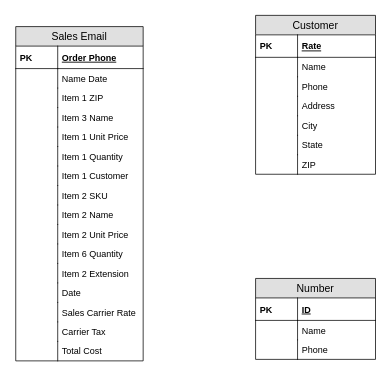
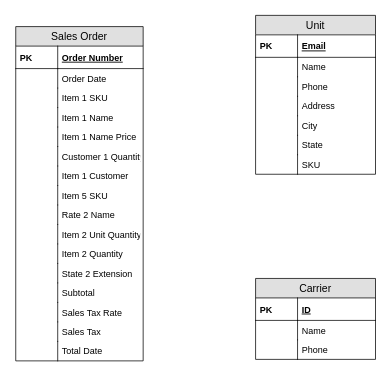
- <mxCell id="2" value="Customer" style="swimlane;fontStyle=0;childLayout=stackLayout;horizontal=1;startSize=26;fillColor=#e0e0e0;horizontalStack=0;resizeParent=1;resizeParentMax=0;resizeLast=0;collapsible=1;marginBottom=0;swimlaneFillColor=#ffffff;align=center;fontSize=14;" parent="1" vertex="1"><mxGeometry x="340" y="20" width="160" height="212" as="geometry" /></mxCell>
+ <mxCell id="2" value="Unit" style="swimlane;fontStyle=0;childLayout=stackLayout;horizontal=1;startSize=26;fillColor=#e0e0e0;horizontalStack=0;resizeParent=1;resizeParentMax=0;resizeLast=0;collapsible=1;marginBottom=0;swimlaneFillColor=#ffffff;align=center;fontSize=14;" parent="1" vertex="1"><mxGeometry x="340" y="20" width="160" height="212" as="geometry" /></mxCell>
- <mxCell id="24" value="Sales Email" style="swimlane;fontStyle=0;childLayout=stackLayout;horizontal=1;startSize=26;fillColor=#e0e0e0;horizontalStack=0;resizeParent=1;resizeParentMax=0;resizeLast=0;collapsible=1;marginBottom=0;swimlaneFillColor=#ffffff;align=center;fontSize=14;" vertex="1" parent="1"><mxGeometry x="20" y="35" width="170" height="446" as="geometry" /></mxCell>
+ <mxCell id="24" value="Sales Order" style="swimlane;fontStyle=0;childLayout=stackLayout;horizontal=1;startSize=26;fillColor=#e0e0e0;horizontalStack=0;resizeParent=1;resizeParentMax=0;resizeLast=0;collapsible=1;marginBottom=0;swimlaneFillColor=#ffffff;align=center;fontSize=14;" vertex="1" parent="1"><mxGeometry x="20" y="35" width="170" height="446" as="geometry" /></mxCell>
- <mxCell id="3" value="Rate" style="shape=partialRectangle;top=0;left=0;right=0;bottom=1;align=left;verticalAlign=middle;fillColor=none;spacingLeft=60;spacingRight=4;overflow=hidden;rotatable=0;points=[[0,0.5],[1,0.5]];portConstraint=eastwest;dropTarget=0;fontStyle=5;fontSize=12;" parent="2" vertex="1"><mxGeometry y="26" width="160" height="30" as="geometry" /></mxCell>
+ <mxCell id="3" value="Email" style="shape=partialRectangle;top=0;left=0;right=0;bottom=1;align=left;verticalAlign=middle;fillColor=none;spacingLeft=60;spacingRight=4;overflow=hidden;rotatable=0;points=[[0,0.5],[1,0.5]];portConstraint=eastwest;dropTarget=0;fontStyle=5;fontSize=12;" parent="2" vertex="1"><mxGeometry y="26" width="160" height="30" as="geometry" /></mxCell>
- <mxCell id="25" value="Order Phone" style="shape=partialRectangle;top=0;left=0;right=0;bottom=1;align=left;verticalAlign=middle;fillColor=none;spacingLeft=60;spacingRight=4;overflow=hidden;rotatable=0;points=[[0,0.5],[1,0.5]];portConstraint=eastwest;dropTarget=0;fontStyle=5;fontSize=12;" vertex="1" parent="24"><mxGeometry y="26" width="170" height="30" as="geometry" /></mxCell>
+ <mxCell id="25" value="Order Number" style="shape=partialRectangle;top=0;left=0;right=0;bottom=1;align=left;verticalAlign=middle;fillColor=none;spacingLeft=60;spacingRight=4;overflow=hidden;rotatable=0;points=[[0,0.5],[1,0.5]];portConstraint=eastwest;dropTarget=0;fontStyle=5;fontSize=12;" vertex="1" parent="24"><mxGeometry y="26" width="170" height="30" as="geometry" /></mxCell>
- <mxCell id="27" value="Name Date" style="shape=partialRectangle;top=0;left=0;right=0;bottom=0;align=left;verticalAlign=top;fillColor=none;spacingLeft=60;spacingRight=4;overflow=hidden;rotatable=0;points=[[0,0.5],[1,0.5]];portConstraint=eastwest;dropTarget=0;fontSize=12;" vertex="1" parent="24"><mxGeometry y="56" width="170" height="26" as="geometry" /></mxCell>
+ <mxCell id="27" value="Order Date" style="shape=partialRectangle;top=0;left=0;right=0;bottom=0;align=left;verticalAlign=top;fillColor=none;spacingLeft=60;spacingRight=4;overflow=hidden;rotatable=0;points=[[0,0.5],[1,0.5]];portConstraint=eastwest;dropTarget=0;fontSize=12;" vertex="1" parent="24"><mxGeometry y="56" width="170" height="26" as="geometry" /></mxCell>
- <mxCell id="29" value="Item 1 ZIP" style="shape=partialRectangle;top=0;left=0;right=0;bottom=0;align=left;verticalAlign=top;fillColor=none;spacingLeft=60;spacingRight=4;overflow=hidden;rotatable=0;points=[[0,0.5],[1,0.5]];portConstraint=eastwest;dropTarget=0;fontSize=12;" vertex="1" parent="24"><mxGeometry y="82" width="170" height="26" as="geometry" /></mxCell>
+ <mxCell id="29" value="Item 1 SKU" style="shape=partialRectangle;top=0;left=0;right=0;bottom=0;align=left;verticalAlign=top;fillColor=none;spacingLeft=60;spacingRight=4;overflow=hidden;rotatable=0;points=[[0,0.5],[1,0.5]];portConstraint=eastwest;dropTarget=0;fontSize=12;" vertex="1" parent="24"><mxGeometry y="82" width="170" height="26" as="geometry" /></mxCell>
- <mxCell id="31" value="Item 3 Name" style="shape=partialRectangle;top=0;left=0;right=0;bottom=0;align=left;verticalAlign=top;fillColor=none;spacingLeft=60;spacingRight=4;overflow=hidden;rotatable=0;points=[[0,0.5],[1,0.5]];portConstraint=eastwest;dropTarget=0;fontSize=12;" vertex="1" parent="24"><mxGeometry y="108" width="170" height="26" as="geometry" /></mxCell>
+ <mxCell id="31" value="Item 1 Name" style="shape=partialRectangle;top=0;left=0;right=0;bottom=0;align=left;verticalAlign=top;fillColor=none;spacingLeft=60;spacingRight=4;overflow=hidden;rotatable=0;points=[[0,0.5],[1,0.5]];portConstraint=eastwest;dropTarget=0;fontSize=12;" vertex="1" parent="24"><mxGeometry y="108" width="170" height="26" as="geometry" /></mxCell>
- <mxCell id="33" value="Item 1 Unit Price" style="shape=partialRectangle;top=0;left=0;right=0;bottom=0;align=left;verticalAlign=top;fillColor=none;spacingLeft=60;spacingRight=4;overflow=hidden;rotatable=0;points=[[0,0.5],[1,0.5]];portConstraint=eastwest;dropTarget=0;fontSize=12;" vertex="1" parent="24"><mxGeometry y="134" width="170" height="26" as="geometry" /></mxCell>
+ <mxCell id="33" value="Item 1 Name Price" style="shape=partialRectangle;top=0;left=0;right=0;bottom=0;align=left;verticalAlign=top;fillColor=none;spacingLeft=60;spacingRight=4;overflow=hidden;rotatable=0;points=[[0,0.5],[1,0.5]];portConstraint=eastwest;dropTarget=0;fontSize=12;" vertex="1" parent="24"><mxGeometry y="134" width="170" height="26" as="geometry" /></mxCell>
- <mxCell id="35" value="Item 1 Quantity" style="shape=partialRectangle;top=0;left=0;right=0;bottom=0;align=left;verticalAlign=top;fillColor=none;spacingLeft=60;spacingRight=4;overflow=hidden;rotatable=0;points=[[0,0.5],[1,0.5]];portConstraint=eastwest;dropTarget=0;fontSize=12;" vertex="1" parent="24"><mxGeometry y="160" width="170" height="26" as="geometry" /></mxCell>
+ <mxCell id="35" value="Customer 1 Quantity" style="shape=partialRectangle;top=0;left=0;right=0;bottom=0;align=left;verticalAlign=top;fillColor=none;spacingLeft=60;spacingRight=4;overflow=hidden;rotatable=0;points=[[0,0.5],[1,0.5]];portConstraint=eastwest;dropTarget=0;fontSize=12;" vertex="1" parent="24"><mxGeometry y="160" width="170" height="26" as="geometry" /></mxCell>
- <mxCell id="15" value="ZIP" style="shape=partialRectangle;top=0;left=0;right=0;bottom=0;align=left;verticalAlign=top;fillColor=none;spacingLeft=60;spacingRight=4;overflow=hidden;rotatable=0;points=[[0,0.5],[1,0.5]];portConstraint=eastwest;dropTarget=0;fontSize=12;" parent="2" vertex="1"><mxGeometry y="186" width="160" height="26" as="geometry" /></mxCell>
+ <mxCell id="15" value="SKU" style="shape=partialRectangle;top=0;left=0;right=0;bottom=0;align=left;verticalAlign=top;fillColor=none;spacingLeft=60;spacingRight=4;overflow=hidden;rotatable=0;points=[[0,0.5],[1,0.5]];portConstraint=eastwest;dropTarget=0;fontSize=12;" parent="2" vertex="1"><mxGeometry y="186" width="160" height="26" as="geometry" /></mxCell>
- <mxCell id="39" value="Item 2 SKU" style="shape=partialRectangle;top=0;left=0;right=0;bottom=0;align=left;verticalAlign=top;fillColor=none;spacingLeft=60;spacingRight=4;overflow=hidden;rotatable=0;points=[[0,0.5],[1,0.5]];portConstraint=eastwest;dropTarget=0;fontSize=12;" vertex="1" parent="24"><mxGeometry y="212" width="170" height="26" as="geometry" /></mxCell>
+ <mxCell id="39" value="Item 5 SKU" style="shape=partialRectangle;top=0;left=0;right=0;bottom=0;align=left;verticalAlign=top;fillColor=none;spacingLeft=60;spacingRight=4;overflow=hidden;rotatable=0;points=[[0,0.5],[1,0.5]];portConstraint=eastwest;dropTarget=0;fontSize=12;" vertex="1" parent="24"><mxGeometry y="212" width="170" height="26" as="geometry" /></mxCell>
- <mxCell id="41" value="Item 2 Name" style="shape=partialRectangle;top=0;left=0;right=0;bottom=0;align=left;verticalAlign=top;fillColor=none;spacingLeft=60;spacingRight=4;overflow=hidden;rotatable=0;points=[[0,0.5],[1,0.5]];portConstraint=eastwest;dropTarget=0;fontSize=12;" vertex="1" parent="24"><mxGeometry y="238" width="170" height="26" as="geometry" /></mxCell>
+ <mxCell id="41" value="Rate 2 Name" style="shape=partialRectangle;top=0;left=0;right=0;bottom=0;align=left;verticalAlign=top;fillColor=none;spacingLeft=60;spacingRight=4;overflow=hidden;rotatable=0;points=[[0,0.5],[1,0.5]];portConstraint=eastwest;dropTarget=0;fontSize=12;" vertex="1" parent="24"><mxGeometry y="238" width="170" height="26" as="geometry" /></mxCell>
- <mxCell id="43" value="Item 2 Unit Price" style="shape=partialRectangle;top=0;left=0;right=0;bottom=0;align=left;verticalAlign=top;fillColor=none;spacingLeft=60;spacingRight=4;overflow=hidden;rotatable=0;points=[[0,0.5],[1,0.5]];portConstraint=eastwest;dropTarget=0;fontSize=12;" vertex="1" parent="24"><mxGeometry y="264" width="170" height="26" as="geometry" /></mxCell>
+ <mxCell id="43" value="Item 2 Unit Quantity" style="shape=partialRectangle;top=0;left=0;right=0;bottom=0;align=left;verticalAlign=top;fillColor=none;spacingLeft=60;spacingRight=4;overflow=hidden;rotatable=0;points=[[0,0.5],[1,0.5]];portConstraint=eastwest;dropTarget=0;fontSize=12;" vertex="1" parent="24"><mxGeometry y="264" width="170" height="26" as="geometry" /></mxCell>
- <mxCell id="45" value="Item 6 Quantity" style="shape=partialRectangle;top=0;left=0;right=0;bottom=0;align=left;verticalAlign=top;fillColor=none;spacingLeft=60;spacingRight=4;overflow=hidden;rotatable=0;points=[[0,0.5],[1,0.5]];portConstraint=eastwest;dropTarget=0;fontSize=12;" vertex="1" parent="24"><mxGeometry y="290" width="170" height="26" as="geometry" /></mxCell>
+ <mxCell id="45" value="Item 2 Quantity" style="shape=partialRectangle;top=0;left=0;right=0;bottom=0;align=left;verticalAlign=top;fillColor=none;spacingLeft=60;spacingRight=4;overflow=hidden;rotatable=0;points=[[0,0.5],[1,0.5]];portConstraint=eastwest;dropTarget=0;fontSize=12;" vertex="1" parent="24"><mxGeometry y="290" width="170" height="26" as="geometry" /></mxCell>
- <mxCell id="47" value="Item 2 Extension" style="shape=partialRectangle;top=0;left=0;right=0;bottom=0;align=left;verticalAlign=top;fillColor=none;spacingLeft=60;spacingRight=4;overflow=hidden;rotatable=0;points=[[0,0.5],[1,0.5]];portConstraint=eastwest;dropTarget=0;fontSize=12;" vertex="1" parent="24"><mxGeometry y="316" width="170" height="26" as="geometry" /></mxCell>
+ <mxCell id="47" value="State 2 Extension" style="shape=partialRectangle;top=0;left=0;right=0;bottom=0;align=left;verticalAlign=top;fillColor=none;spacingLeft=60;spacingRight=4;overflow=hidden;rotatable=0;points=[[0,0.5],[1,0.5]];portConstraint=eastwest;dropTarget=0;fontSize=12;" vertex="1" parent="24"><mxGeometry y="316" width="170" height="26" as="geometry" /></mxCell>
- <mxCell id="17" value="Number" style="swimlane;fontStyle=0;childLayout=stackLayout;horizontal=1;startSize=26;fillColor=#e0e0e0;horizontalStack=0;resizeParent=1;resizeParentMax=0;resizeLast=0;collapsible=1;marginBottom=0;swimlaneFillColor=#ffffff;align=center;fontSize=14;" parent="1" vertex="1"><mxGeometry x="340" y="371" width="160" height="108" as="geometry" /></mxCell>
+ <mxCell id="17" value="Carrier" style="swimlane;fontStyle=0;childLayout=stackLayout;horizontal=1;startSize=26;fillColor=#e0e0e0;horizontalStack=0;resizeParent=1;resizeParentMax=0;resizeLast=0;collapsible=1;marginBottom=0;swimlaneFillColor=#ffffff;align=center;fontSize=14;" parent="1" vertex="1"><mxGeometry x="340" y="371" width="160" height="108" as="geometry" /></mxCell>
- <mxCell id="49" value="Date" style="shape=partialRectangle;top=0;left=0;right=0;bottom=0;align=left;verticalAlign=top;fillColor=none;spacingLeft=60;spacingRight=4;overflow=hidden;rotatable=0;points=[[0,0.5],[1,0.5]];portConstraint=eastwest;dropTarget=0;fontSize=12;" vertex="1" parent="24"><mxGeometry y="342" width="170" height="26" as="geometry" /></mxCell>
+ <mxCell id="49" value="Subtotal" style="shape=partialRectangle;top=0;left=0;right=0;bottom=0;align=left;verticalAlign=top;fillColor=none;spacingLeft=60;spacingRight=4;overflow=hidden;rotatable=0;points=[[0,0.5],[1,0.5]];portConstraint=eastwest;dropTarget=0;fontSize=12;" vertex="1" parent="24"><mxGeometry y="342" width="170" height="26" as="geometry" /></mxCell>
- <mxCell id="51" value="Sales Carrier Rate" style="shape=partialRectangle;top=0;left=0;right=0;bottom=0;align=left;verticalAlign=top;fillColor=none;spacingLeft=60;spacingRight=4;overflow=hidden;rotatable=0;points=[[0,0.5],[1,0.5]];portConstraint=eastwest;dropTarget=0;fontSize=12;" vertex="1" parent="24"><mxGeometry y="368" width="170" height="26" as="geometry" /></mxCell>
+ <mxCell id="51" value="Sales Tax Rate" style="shape=partialRectangle;top=0;left=0;right=0;bottom=0;align=left;verticalAlign=top;fillColor=none;spacingLeft=60;spacingRight=4;overflow=hidden;rotatable=0;points=[[0,0.5],[1,0.5]];portConstraint=eastwest;dropTarget=0;fontSize=12;" vertex="1" parent="24"><mxGeometry y="368" width="170" height="26" as="geometry" /></mxCell>
- <mxCell id="53" value="Carrier Tax" style="shape=partialRectangle;top=0;left=0;right=0;bottom=0;align=left;verticalAlign=top;fillColor=none;spacingLeft=60;spacingRight=4;overflow=hidden;rotatable=0;points=[[0,0.5],[1,0.5]];portConstraint=eastwest;dropTarget=0;fontSize=12;" vertex="1" parent="24"><mxGeometry y="394" width="170" height="26" as="geometry" /></mxCell>
+ <mxCell id="53" value="Sales Tax" style="shape=partialRectangle;top=0;left=0;right=0;bottom=0;align=left;verticalAlign=top;fillColor=none;spacingLeft=60;spacingRight=4;overflow=hidden;rotatable=0;points=[[0,0.5],[1,0.5]];portConstraint=eastwest;dropTarget=0;fontSize=12;" vertex="1" parent="24"><mxGeometry y="394" width="170" height="26" as="geometry" /></mxCell>
- <mxCell id="55" value="Total Cost" style="shape=partialRectangle;top=0;left=0;right=0;bottom=0;align=left;verticalAlign=top;fillColor=none;spacingLeft=60;spacingRight=4;overflow=hidden;rotatable=0;points=[[0,0.5],[1,0.5]];portConstraint=eastwest;dropTarget=0;fontSize=12;" vertex="1" parent="24"><mxGeometry y="420" width="170" height="26" as="geometry" /></mxCell>
+ <mxCell id="55" value="Total Date" style="shape=partialRectangle;top=0;left=0;right=0;bottom=0;align=left;verticalAlign=top;fillColor=none;spacingLeft=60;spacingRight=4;overflow=hidden;rotatable=0;points=[[0,0.5],[1,0.5]];portConstraint=eastwest;dropTarget=0;fontSize=12;" vertex="1" parent="24"><mxGeometry y="420" width="170" height="26" as="geometry" /></mxCell>
